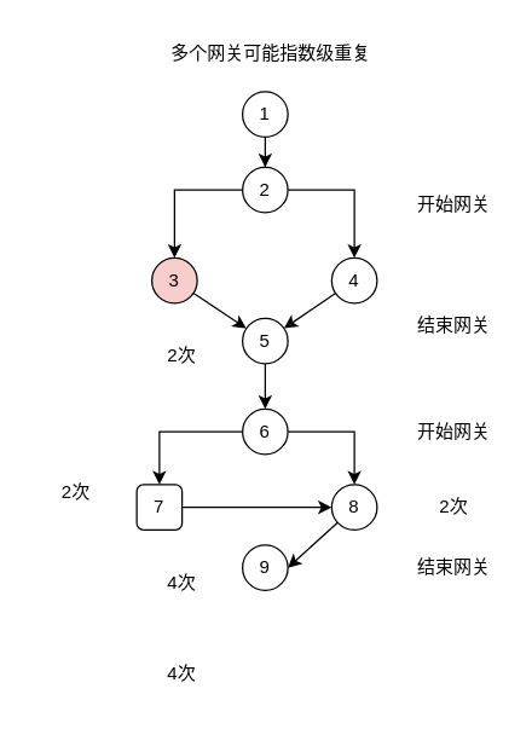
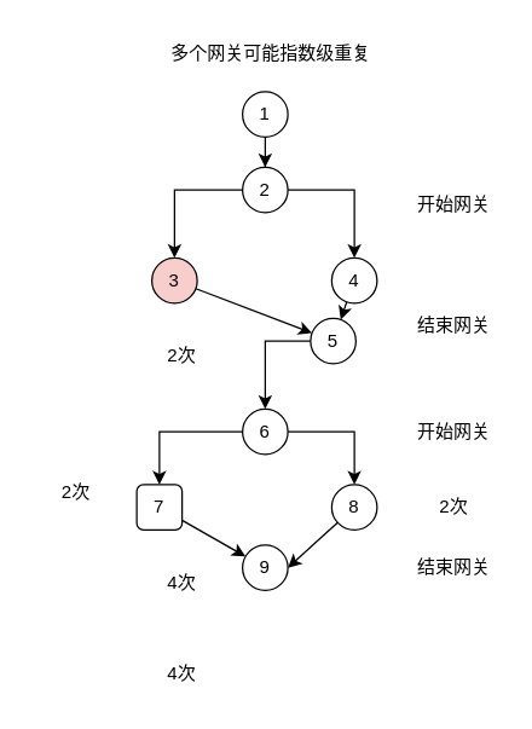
- <mxCell id="12" value="5" style="ellipse;whiteSpace=wrap;html=1;aspect=fixed;" vertex="1" parent="1"><mxGeometry x="160" y="210" width="30" height="30" as="geometry" /></mxCell>
+ <mxCell id="12" value="5" style="ellipse;whiteSpace=wrap;html=1;aspect=fixed;" vertex="1" parent="1"><mxGeometry x="205" y="210" width="30" height="30" as="geometry" /></mxCell>
- <mxCell id="16" value="" style="rounded=0;orthogonalLoop=1;jettySize=auto;html=1;" edge="1" parent="1" source="17" target="19"><mxGeometry relative="1" as="geometry" /></mxCell>
+ <mxCell id="16" value="" style="rounded=0;orthogonalLoop=1;jettySize=auto;html=1;" edge="1" parent="1" source="17" target="20"><mxGeometry relative="1" as="geometry" /></mxCell>
